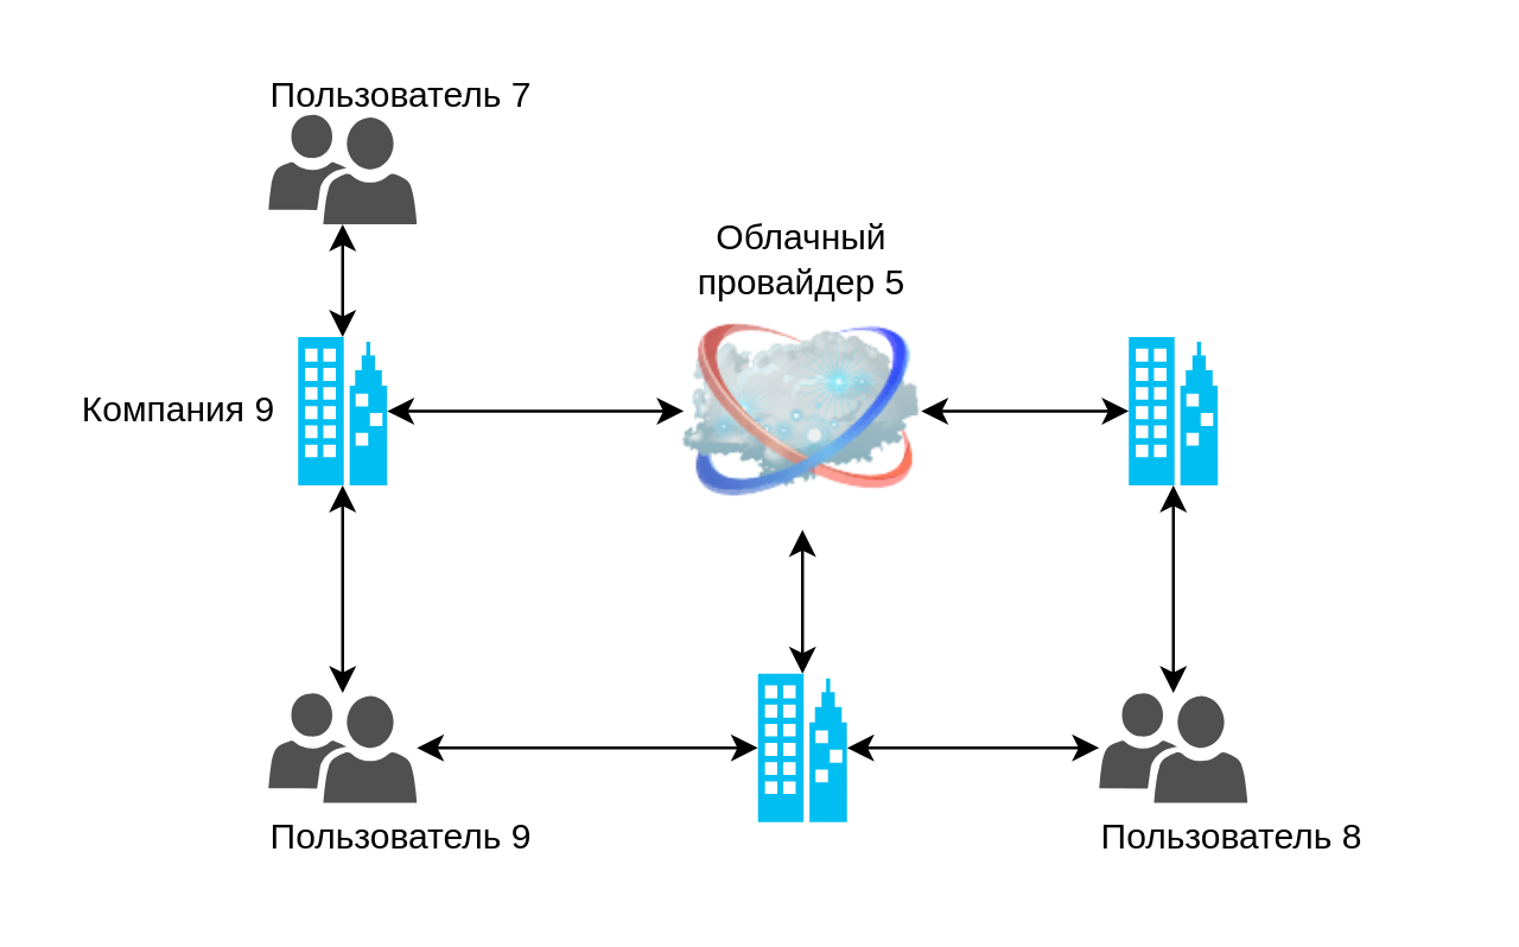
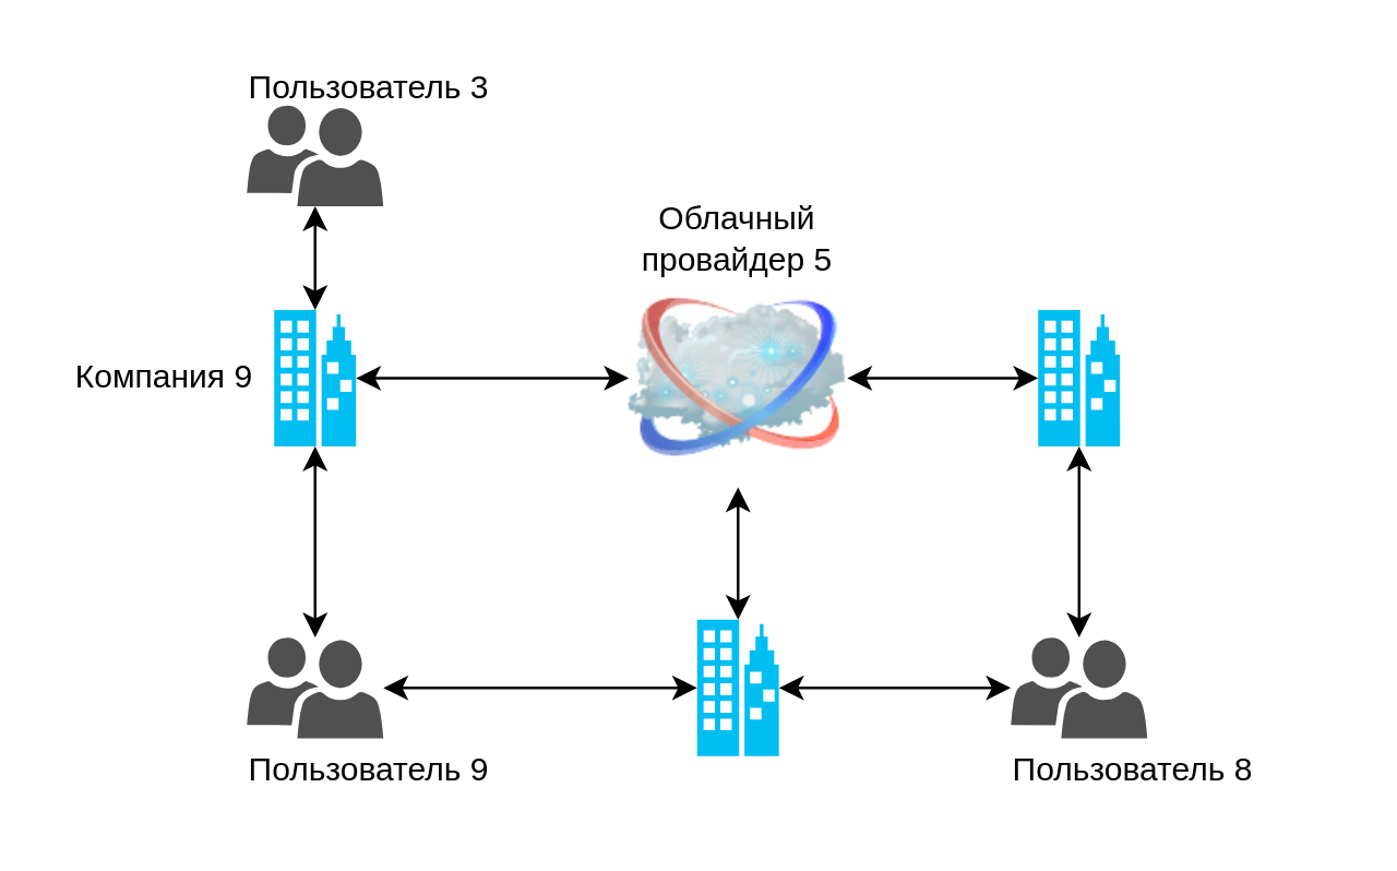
- <mxCell id="12" value="Пользователь 7" style="text;html=1;strokeColor=none;fillColor=none;align=center;verticalAlign=middle;whiteSpace=wrap;rounded=0;" vertex="1" parent="10"><mxGeometry width="90" height="23" as="geometry" /></mxCell>
+ <mxCell id="12" value="Пользователь 3" style="text;html=1;strokeColor=none;fillColor=none;align=center;verticalAlign=middle;whiteSpace=wrap;rounded=0;" vertex="1" parent="10"><mxGeometry width="90" height="23" as="geometry" /></mxCell>
